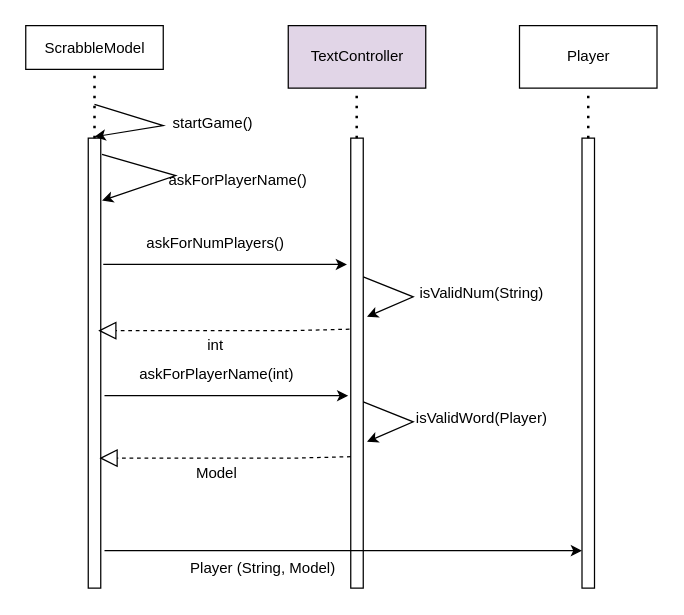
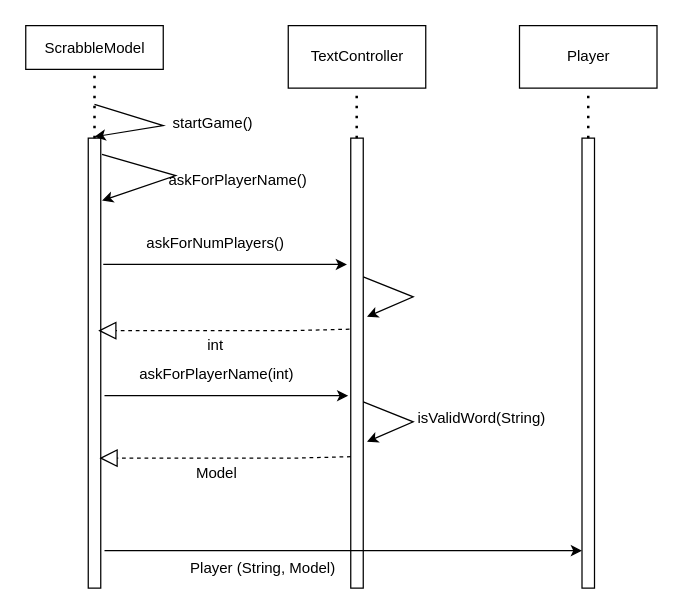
- <mxCell id="4" value="TextController" style="html=1;fillColor=#e1d5e7;" vertex="1" parent="1"><mxGeometry x="230" y="20" width="110" height="50" as="geometry" /></mxCell>
+ <mxCell id="4" value="TextController" style="html=1;" vertex="1" parent="1"><mxGeometry x="230" y="20" width="110" height="50" as="geometry" /></mxCell>
- <mxCell id="17" value="isValidNum(String)" style="text;align=center;fontStyle=0;verticalAlign=middle;spacingLeft=3;spacingRight=3;strokeColor=none;rotatable=0;points=[[0,0.5],[1,0.5]];portConstraint=eastwest;" vertex="1" parent="1"><mxGeometry x="340" y="220" width="90" height="26" as="geometry" /></mxCell>
- <mxCell id="22" value="isValidWord(Player)" style="text;align=center;fontStyle=0;verticalAlign=middle;spacingLeft=3;spacingRight=3;strokeColor=none;rotatable=0;points=[[0,0.5],[1,0.5]];portConstraint=eastwest;" vertex="1" parent="1"><mxGeometry x="340" y="320" width="90" height="26" as="geometry" /></mxCell>
+ <mxCell id="22" value="isValidWord(String)" style="text;align=center;fontStyle=0;verticalAlign=middle;spacingLeft=3;spacingRight=3;strokeColor=none;rotatable=0;points=[[0,0.5],[1,0.5]];portConstraint=eastwest;" vertex="1" parent="1"><mxGeometry x="340" y="320" width="90" height="26" as="geometry" /></mxCell>
